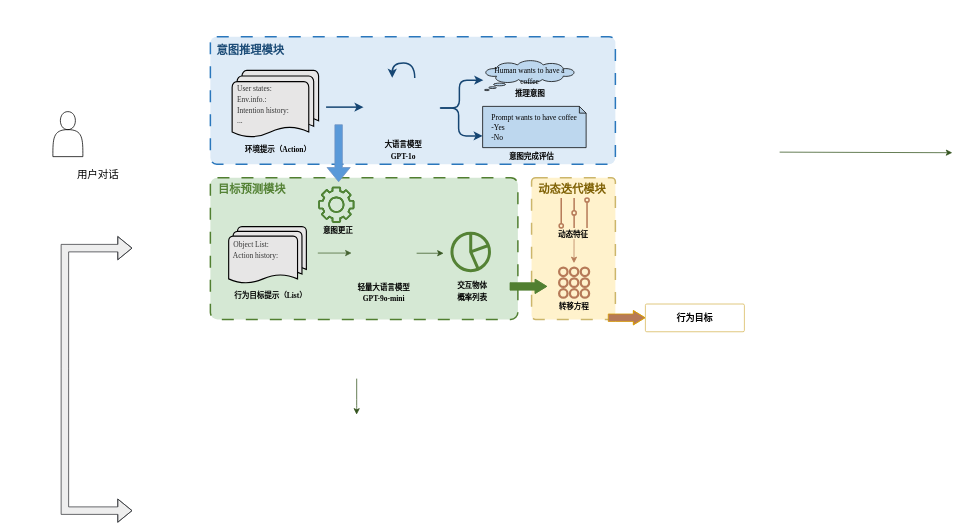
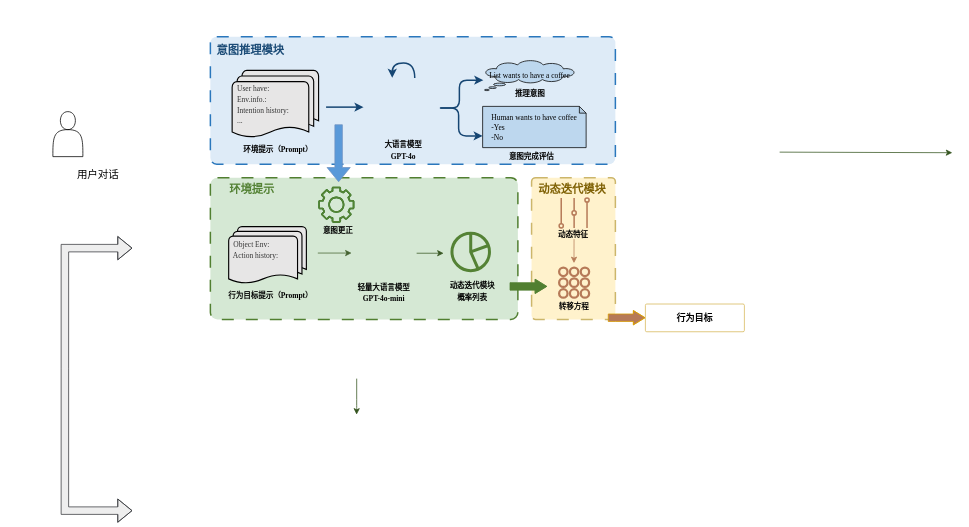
- <mxCell id="59" value="&lt;font style=&quot;font-size: 10px;&quot; face=&quot;Times New Roman&quot;&gt;Human wants to have a coffee&lt;/font&gt;" style="whiteSpace=wrap;html=1;shape=mxgraph.basic.cloud_callout;strokeColor=light-dark(#000000,#319EFF);fillColor=light-dark(#bdd7ee, #1e4a76);" parent="58" vertex="1"><mxGeometry x="5" width="120" height="40.0" as="geometry" /></mxCell>
+ <mxCell id="59" value="&lt;font style=&quot;font-size: 10px;&quot; face=&quot;Times New Roman&quot;&gt;List wants to have a coffee&lt;/font&gt;" style="whiteSpace=wrap;html=1;shape=mxgraph.basic.cloud_callout;strokeColor=light-dark(#000000,#319EFF);fillColor=light-dark(#bdd7ee, #1e4a76);" parent="58" vertex="1"><mxGeometry x="5" width="120" height="40.0" as="geometry" /></mxCell>
- <mxCell id="16" value="&lt;div style=&quot;color: rgb(51, 51, 51);&quot;&gt;&lt;span style=&quot;background-color: transparent; color: light-dark(rgb(51, 51, 51), rgb(193, 193, 193));&quot;&gt;&lt;font style=&quot;font-size: 10px;&quot; face=&quot;Times New Roman&quot;&gt;&amp;nbsp; User states:&lt;/font&gt;&lt;/span&gt;&lt;/div&gt;&lt;div style=&quot;color: rgb(51, 51, 51);&quot;&gt;&lt;span style=&quot;background-color: transparent; color: light-dark(rgb(51, 51, 51), rgb(193, 193, 193));&quot;&gt;&lt;font style=&quot;font-size: 10px;&quot; face=&quot;Times New Roman&quot;&gt;&amp;nbsp; Env.info.:&lt;/font&gt;&lt;/span&gt;&lt;/div&gt;&lt;div style=&quot;color: rgb(51, 51, 51);&quot;&gt;&lt;font style=&quot;font-size: 10px;&quot; face=&quot;Times New Roman&quot;&gt;&amp;nbsp; Intention history:&lt;/font&gt;&lt;/div&gt;&lt;div style=&quot;color: rgb(51, 51, 51);&quot;&gt;&lt;font style=&quot;font-size: 10px;&quot; face=&quot;Times New Roman&quot;&gt;&amp;nbsp; ...&lt;/font&gt;&lt;/div&gt;" style="strokeWidth=1.5;html=1;shape=mxgraph.flowchart.multi-document;whiteSpace=wrap;align=left;fillColor=light-dark(#e7e6e6, #ededed);" parent="14" vertex="1"><mxGeometry x="-9.98" y="20" width="115.27" height="90" as="geometry" /></mxCell>
+ <mxCell id="16" value="&lt;div style=&quot;color: rgb(51, 51, 51);&quot;&gt;&lt;span style=&quot;background-color: transparent; color: light-dark(rgb(51, 51, 51), rgb(193, 193, 193));&quot;&gt;&lt;font style=&quot;font-size: 10px;&quot; face=&quot;Times New Roman&quot;&gt;&amp;nbsp; User have:&lt;/font&gt;&lt;/span&gt;&lt;/div&gt;&lt;div style=&quot;color: rgb(51, 51, 51);&quot;&gt;&lt;span style=&quot;background-color: transparent; color: light-dark(rgb(51, 51, 51), rgb(193, 193, 193));&quot;&gt;&lt;font style=&quot;font-size: 10px;&quot; face=&quot;Times New Roman&quot;&gt;&amp;nbsp; Env.info.:&lt;/font&gt;&lt;/span&gt;&lt;/div&gt;&lt;div style=&quot;color: rgb(51, 51, 51);&quot;&gt;&lt;font style=&quot;font-size: 10px;&quot; face=&quot;Times New Roman&quot;&gt;&amp;nbsp; Intention history:&lt;/font&gt;&lt;/div&gt;&lt;div style=&quot;color: rgb(51, 51, 51);&quot;&gt;&lt;font style=&quot;font-size: 10px;&quot; face=&quot;Times New Roman&quot;&gt;&amp;nbsp; ...&lt;/font&gt;&lt;/div&gt;" style="strokeWidth=1.5;html=1;shape=mxgraph.flowchart.multi-document;whiteSpace=wrap;align=left;fillColor=light-dark(#e7e6e6, #ededed);" parent="14" vertex="1"><mxGeometry x="-9.98" y="20" width="115.27" height="90" as="geometry" /></mxCell>
- <mxCell id="36" value="&lt;div style=&quot;text-align: center; line-height: 100%;&quot;&gt;&lt;span style=&quot;background-color: transparent; color: light-dark(rgb(0, 0, 0), rgb(255, 255, 255)); font-family: &amp;quot;Times New Roman&amp;quot;;&quot;&gt;&lt;font style=&quot;font-size: 10px;&quot;&gt;&amp;nbsp; &amp;nbsp; &lt;/font&gt;&lt;/span&gt;&lt;span style=&quot;background-color: transparent; color: light-dark(rgb(0, 0, 0), rgb(255, 255, 255)); font-family: &amp;quot;Times New Roman&amp;quot;; font-size: 10px;&quot;&gt;Prompt wants to have coffee&lt;/span&gt;&lt;/div&gt;&lt;div style=&quot;line-height: 100%;&quot;&gt;&lt;font style=&quot;font-size: 10px;&quot;&gt;&lt;span style=&quot;font-family: &amp;quot;Times New Roman&amp;quot;; background-color: transparent; color: light-dark(rgb(0, 0, 0), rgb(255, 255, 255));&quot;&gt;&amp;nbsp; &amp;nbsp; -Yes&lt;/span&gt;&lt;/font&gt;&lt;/div&gt;&lt;div style=&quot;line-height: 100%;&quot;&gt;&lt;font face=&quot;Times New Roman&quot;&gt;&lt;span style=&quot;font-size: 10px;&quot;&gt;&amp;nbsp; &amp;nbsp; -No&lt;/span&gt;&lt;/font&gt;&lt;/div&gt;" style="shape=note;whiteSpace=wrap;html=1;backgroundOutline=1;darkOpacity=0.05;align=left;size=9;fillColor=light-dark(#bdd7ee, #ededed);" parent="1" vertex="1"><mxGeometry x="643" y="141" width="138" height="55" as="geometry" /></mxCell>
+ <mxCell id="36" value="&lt;div style=&quot;text-align: center; line-height: 100%;&quot;&gt;&lt;span style=&quot;background-color: transparent; color: light-dark(rgb(0, 0, 0), rgb(255, 255, 255)); font-family: &amp;quot;Times New Roman&amp;quot;;&quot;&gt;&lt;font style=&quot;font-size: 10px;&quot;&gt;&amp;nbsp; &amp;nbsp; &lt;/font&gt;&lt;/span&gt;&lt;span style=&quot;background-color: transparent; color: light-dark(rgb(0, 0, 0), rgb(255, 255, 255)); font-family: &amp;quot;Times New Roman&amp;quot;; font-size: 10px;&quot;&gt;Human wants to have coffee&lt;/span&gt;&lt;/div&gt;&lt;div style=&quot;line-height: 100%;&quot;&gt;&lt;font style=&quot;font-size: 10px;&quot;&gt;&lt;span style=&quot;font-family: &amp;quot;Times New Roman&amp;quot;; background-color: transparent; color: light-dark(rgb(0, 0, 0), rgb(255, 255, 255));&quot;&gt;&amp;nbsp; &amp;nbsp; -Yes&lt;/span&gt;&lt;/font&gt;&lt;/div&gt;&lt;div style=&quot;line-height: 100%;&quot;&gt;&lt;font face=&quot;Times New Roman&quot;&gt;&lt;span style=&quot;font-size: 10px;&quot;&gt;&amp;nbsp; &amp;nbsp; -No&lt;/span&gt;&lt;/font&gt;&lt;/div&gt;" style="shape=note;whiteSpace=wrap;html=1;backgroundOutline=1;darkOpacity=0.05;align=left;size=9;fillColor=light-dark(#bdd7ee, #ededed);" parent="1" vertex="1"><mxGeometry x="643" y="141" width="138" height="55" as="geometry" /></mxCell>
- <mxCell id="15" value="&lt;b&gt;&lt;font style=&quot;font-size: 10px;&quot; face=&quot;Times New Roman&quot;&gt;环境提示（Action）&lt;/font&gt;&lt;/b&gt;" style="text;html=1;align=center;verticalAlign=middle;resizable=0;points=[];autosize=1;strokeColor=none;fillColor=none;" parent="14" vertex="1"><mxGeometry x="-4.99" y="112" width="111" height="26" as="geometry" /></mxCell>
+ <mxCell id="15" value="&lt;b&gt;&lt;font style=&quot;font-size: 10px;&quot; face=&quot;Times New Roman&quot;&gt;环境提示（Prompt）&lt;/font&gt;&lt;/b&gt;" style="text;html=1;align=center;verticalAlign=middle;resizable=0;points=[];autosize=1;strokeColor=none;fillColor=none;" parent="14" vertex="1"><mxGeometry x="-4.99" y="112" width="111" height="26" as="geometry" /></mxCell>
- <mxCell id="19" value="&lt;font style=&quot;font-size: 10px;&quot;&gt;&lt;font style=&quot;&quot; face=&quot;Times New Roman&quot;&gt;&lt;b style=&quot;&quot;&gt;大语言模型&lt;/b&gt;&lt;/font&gt;&lt;br&gt;&lt;/font&gt;&lt;div&gt;&lt;b&gt;&lt;font style=&quot;font-size: 10px;&quot; face=&quot;Times New Roman&quot;&gt;GPT-1o&lt;/font&gt;&lt;/b&gt;&lt;/div&gt;" style="text;html=1;align=center;verticalAlign=middle;resizable=0;points=[];autosize=1;strokeColor=none;fillColor=none;" parent="18" vertex="1"><mxGeometry x="15" y="95" width="68" height="41" as="geometry" /></mxCell>
+ <mxCell id="19" value="&lt;font style=&quot;font-size: 10px;&quot;&gt;&lt;font style=&quot;&quot; face=&quot;Times New Roman&quot;&gt;&lt;b style=&quot;&quot;&gt;大语言模型&lt;/b&gt;&lt;/font&gt;&lt;br&gt;&lt;/font&gt;&lt;div&gt;&lt;b&gt;&lt;font style=&quot;font-size: 10px;&quot; face=&quot;Times New Roman&quot;&gt;GPT-4o&lt;/font&gt;&lt;/b&gt;&lt;/div&gt;" style="text;html=1;align=center;verticalAlign=middle;resizable=0;points=[];autosize=1;strokeColor=none;fillColor=none;" parent="18" vertex="1"><mxGeometry x="15" y="95" width="68" height="41" as="geometry" /></mxCell>
- <mxCell id="23" value="&lt;font face=&quot;Times New Roman&quot;&gt;&lt;span style=&quot;font-size: 15px;&quot;&gt;目标预测模块&lt;/span&gt;&lt;/font&gt;" style="text;html=1;align=center;verticalAlign=middle;resizable=0;points=[];autosize=1;strokeColor=none;fillColor=none;fontColor=light-dark(#548235, #69c195);fontStyle=1" parent="1" vertex="1"><mxGeometry x="281" y="236" width="108" height="30" as="geometry" /></mxCell>
+ <mxCell id="23" value="&lt;font face=&quot;Times New Roman&quot;&gt;&lt;span style=&quot;font-size: 15px;&quot;&gt;环境提示&lt;/span&gt;&lt;/font&gt;" style="text;html=1;align=center;verticalAlign=middle;resizable=0;points=[];autosize=1;strokeColor=none;fillColor=none;fontColor=light-dark(#548235, #69c195);fontStyle=1" parent="1" vertex="1"><mxGeometry x="281" y="236" width="108" height="30" as="geometry" /></mxCell>
- <mxCell id="13" value="&lt;div style=&quot;color: rgb(51, 51, 51);&quot;&gt;&lt;span style=&quot;background-color: transparent; color: light-dark(rgb(51, 51, 51), rgb(193, 193, 193));&quot;&gt;&lt;font style=&quot;font-size: 10px;&quot; face=&quot;Times New Roman&quot;&gt;&amp;nbsp; Object List:&lt;/font&gt;&lt;/span&gt;&lt;/div&gt;&lt;div style=&quot;color: rgb(51, 51, 51);&quot;&gt;&lt;font style=&quot;font-size: 10px;&quot; face=&quot;Times New Roman&quot;&gt;&amp;nbsp; Action history:&lt;/font&gt;&lt;/div&gt;&lt;div style=&quot;color: rgb(51, 51, 51);&quot;&gt;&lt;font style=&quot;font-size: 10px;&quot; face=&quot;Times New Roman&quot;&gt;&amp;nbsp;&amp;nbsp;&lt;/font&gt;&lt;/div&gt;" style="strokeWidth=1.5;html=1;shape=mxgraph.flowchart.multi-document;whiteSpace=wrap;align=left;fillColor=light-dark(#e7e6e6, #ededed);" parent="10" vertex="1"><mxGeometry x="-3.6" y="5.282" width="103.597" height="76.402" as="geometry" /></mxCell>
+ <mxCell id="13" value="&lt;div style=&quot;color: rgb(51, 51, 51);&quot;&gt;&lt;span style=&quot;background-color: transparent; color: light-dark(rgb(51, 51, 51), rgb(193, 193, 193));&quot;&gt;&lt;font style=&quot;font-size: 10px;&quot; face=&quot;Times New Roman&quot;&gt;&amp;nbsp; Object Env:&lt;/font&gt;&lt;/span&gt;&lt;/div&gt;&lt;div style=&quot;color: rgb(51, 51, 51);&quot;&gt;&lt;font style=&quot;font-size: 10px;&quot; face=&quot;Times New Roman&quot;&gt;&amp;nbsp; Action history:&lt;/font&gt;&lt;/div&gt;&lt;div style=&quot;color: rgb(51, 51, 51);&quot;&gt;&lt;font style=&quot;font-size: 10px;&quot; face=&quot;Times New Roman&quot;&gt;&amp;nbsp;&amp;nbsp;&lt;/font&gt;&lt;/div&gt;" style="strokeWidth=1.5;html=1;shape=mxgraph.flowchart.multi-document;whiteSpace=wrap;align=left;fillColor=light-dark(#e7e6e6, #ededed);" parent="10" vertex="1"><mxGeometry x="-3.6" y="5.282" width="103.597" height="76.402" as="geometry" /></mxCell>
- <mxCell id="40" value="&lt;b&gt;&lt;font style=&quot;font-size: 10px;&quot; face=&quot;Times New Roman&quot;&gt;交互物体&lt;/font&gt;&lt;/b&gt;&lt;div&gt;&lt;b&gt;&lt;font style=&quot;font-size: 10px;&quot; face=&quot;Times New Roman&quot;&gt;概率列表&lt;/font&gt;&lt;/b&gt;&lt;/div&gt;" style="text;html=1;align=center;verticalAlign=middle;resizable=0;points=[];autosize=1;strokeColor=none;fillColor=none;fontStyle=0" parent="38" vertex="1"><mxGeometry x="21" y="54.5" width="58" height="41" as="geometry" /></mxCell>
+ <mxCell id="40" value="&lt;b&gt;&lt;font style=&quot;font-size: 10px;&quot; face=&quot;Times New Roman&quot;&gt;动态迭代模块&lt;/font&gt;&lt;/b&gt;&lt;div&gt;&lt;b&gt;&lt;font style=&quot;font-size: 10px;&quot; face=&quot;Times New Roman&quot;&gt;概率列表&lt;/font&gt;&lt;/b&gt;&lt;/div&gt;" style="text;html=1;align=center;verticalAlign=middle;resizable=0;points=[];autosize=1;strokeColor=none;fillColor=none;fontStyle=0" parent="38" vertex="1"><mxGeometry x="21" y="54.5" width="58" height="41" as="geometry" /></mxCell>
- <mxCell id="50" value="&lt;b&gt;&lt;font style=&quot;font-size: 10px;&quot; face=&quot;Times New Roman&quot;&gt;轻量大语言模型&lt;/font&gt;&lt;/b&gt;&lt;div&gt;&lt;b&gt;&lt;font style=&quot;font-size: 10px;&quot; face=&quot;Times New Roman&quot;&gt;GPT-9o-mini&lt;/font&gt;&lt;/b&gt;&lt;/div&gt;" style="text;html=1;align=center;verticalAlign=middle;resizable=0;points=[];autosize=1;strokeColor=none;fillColor=none;" parent="49" vertex="1"><mxGeometry x="-0.63" y="80.37" width="88" height="41" as="geometry" /></mxCell>
+ <mxCell id="50" value="&lt;b&gt;&lt;font style=&quot;font-size: 10px;&quot; face=&quot;Times New Roman&quot;&gt;轻量大语言模型&lt;/font&gt;&lt;/b&gt;&lt;div&gt;&lt;b&gt;&lt;font style=&quot;font-size: 10px;&quot; face=&quot;Times New Roman&quot;&gt;GPT-4o-mini&lt;/font&gt;&lt;/b&gt;&lt;/div&gt;" style="text;html=1;align=center;verticalAlign=middle;resizable=0;points=[];autosize=1;strokeColor=none;fillColor=none;" parent="49" vertex="1"><mxGeometry x="-0.63" y="80.37" width="88" height="41" as="geometry" /></mxCell>
- <mxCell id="12" value="&lt;b&gt;&lt;font style=&quot;font-size: 10px;&quot; face=&quot;Times New Roman&quot;&gt;行为目标提示（List）&lt;/font&gt;&lt;/b&gt;" style="text;html=1;align=center;verticalAlign=middle;resizable=0;points=[];autosize=1;strokeColor=none;fillColor=none;" parent="10" vertex="1"><mxGeometry x="-13.995" y="83.684" width="131" height="26" as="geometry" /></mxCell>
+ <mxCell id="12" value="&lt;b&gt;&lt;font style=&quot;font-size: 10px;&quot; face=&quot;Times New Roman&quot;&gt;行为目标提示（Prompt）&lt;/font&gt;&lt;/b&gt;" style="text;html=1;align=center;verticalAlign=middle;resizable=0;points=[];autosize=1;strokeColor=none;fillColor=none;" parent="10" vertex="1"><mxGeometry x="-13.995" y="83.684" width="131" height="26" as="geometry" /></mxCell>
